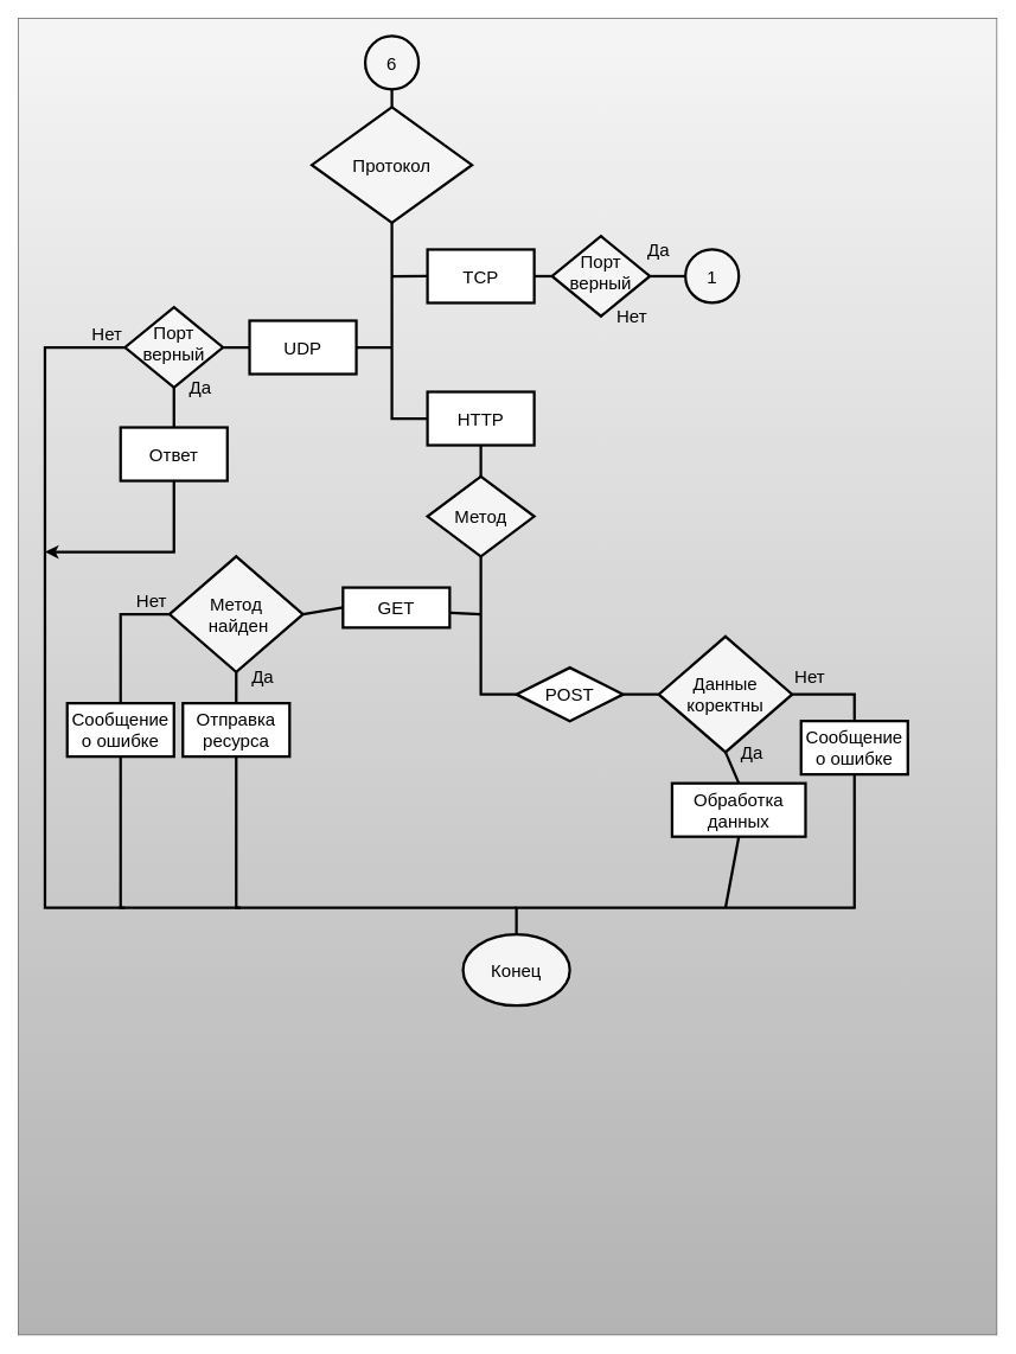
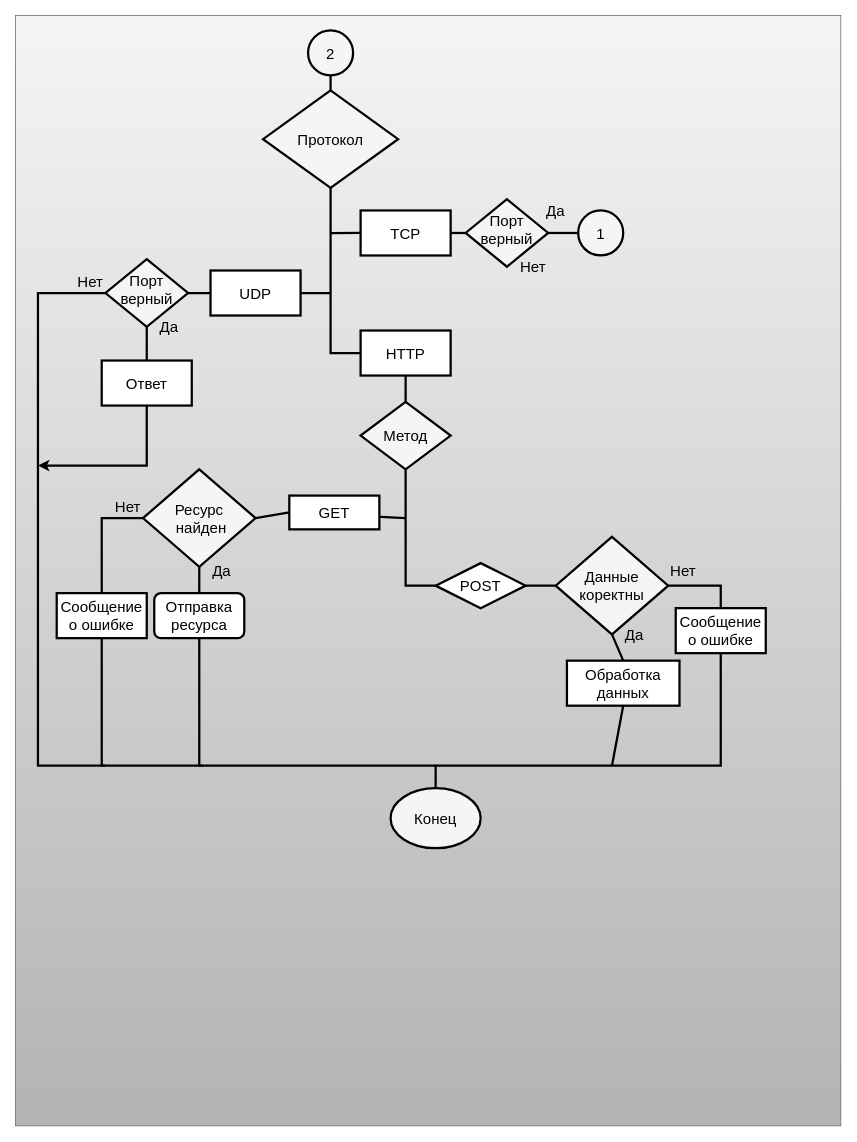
- <mxCell id="8" value="6" style="ellipse;whiteSpace=wrap;html=1;fillColor=#f5f5f5;gradientColor=none;strokeColor=#000000;strokeWidth=3;fontColor=#000000;fontSize=20;" parent="1" vertex="1"><mxGeometry x="410" y="40" width="60" height="60" as="geometry" /></mxCell>
+ <mxCell id="8" value="2" style="ellipse;whiteSpace=wrap;html=1;fillColor=#f5f5f5;gradientColor=none;strokeColor=#000000;strokeWidth=3;fontColor=#000000;fontSize=20;" parent="1" vertex="1"><mxGeometry x="410" y="40" width="60" height="60" as="geometry" /></mxCell>
- <mxCell id="49" value="Метод&lt;br&gt;&amp;nbsp;найден" style="rhombus;whiteSpace=wrap;html=1;strokeColor=#000000;strokeWidth=3;fontFamily=Helvetica;fontSize=20;fontColor=#000000;fillColor=#f5f5f5;gradientColor=none;" vertex="1" parent="1"><mxGeometry x="190" y="625" width="150" height="130" as="geometry" /></mxCell>
+ <mxCell id="49" value="Ресурс&lt;br&gt;&amp;nbsp;найден" style="rhombus;whiteSpace=wrap;html=1;strokeColor=#000000;strokeWidth=3;fontFamily=Helvetica;fontSize=20;fontColor=#000000;fillColor=#f5f5f5;gradientColor=none;" vertex="1" parent="1"><mxGeometry x="190" y="625" width="150" height="130" as="geometry" /></mxCell>
- <mxCell id="51" value="Отправка ресурса" style="rounded=0;whiteSpace=wrap;html=1;fontSize=20;fillColor=#FFFFFF;strokeColor=#000000;strokeWidth=3;fontColor=#000000;" vertex="1" parent="1"><mxGeometry x="205" y="790" width="120" height="60" as="geometry" /></mxCell>
+ <mxCell id="51" value="Отправка ресурса" style="whiteSpace=wrap;html=1;fontSize=20;fillColor=#FFFFFF;strokeColor=#000000;strokeWidth=3;fontColor=#000000;rounded=1;" vertex="1" parent="1"><mxGeometry x="205" y="790" width="120" height="60" as="geometry" /></mxCell>
